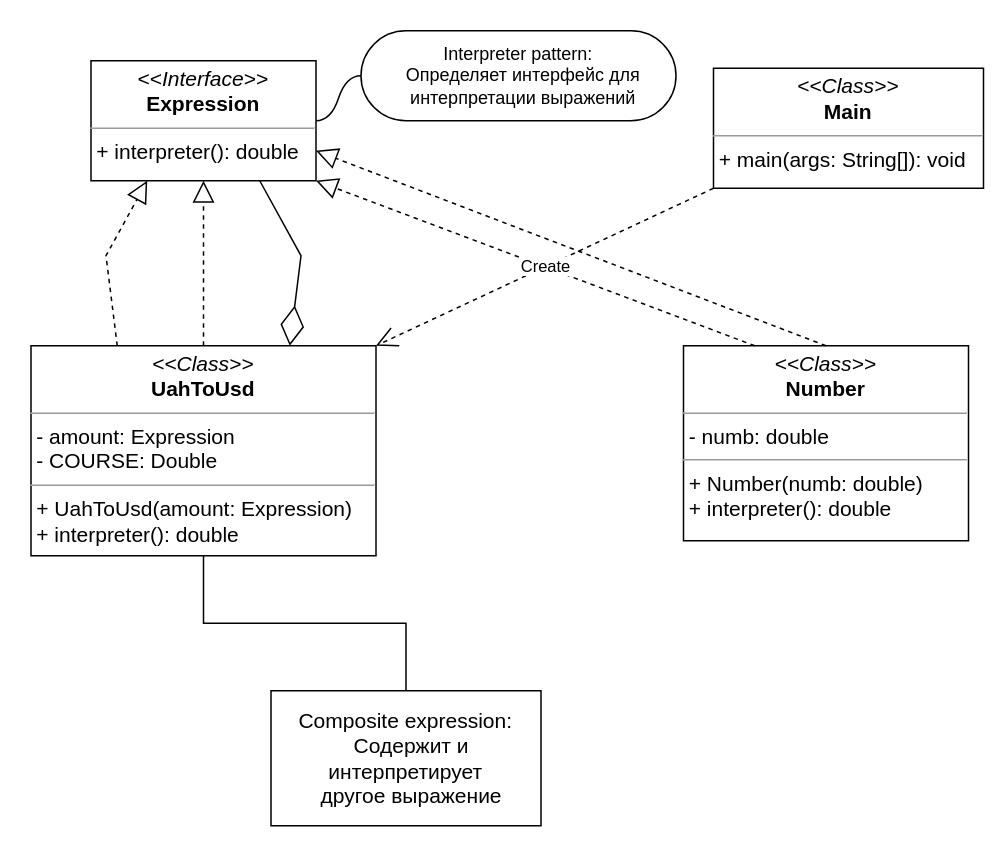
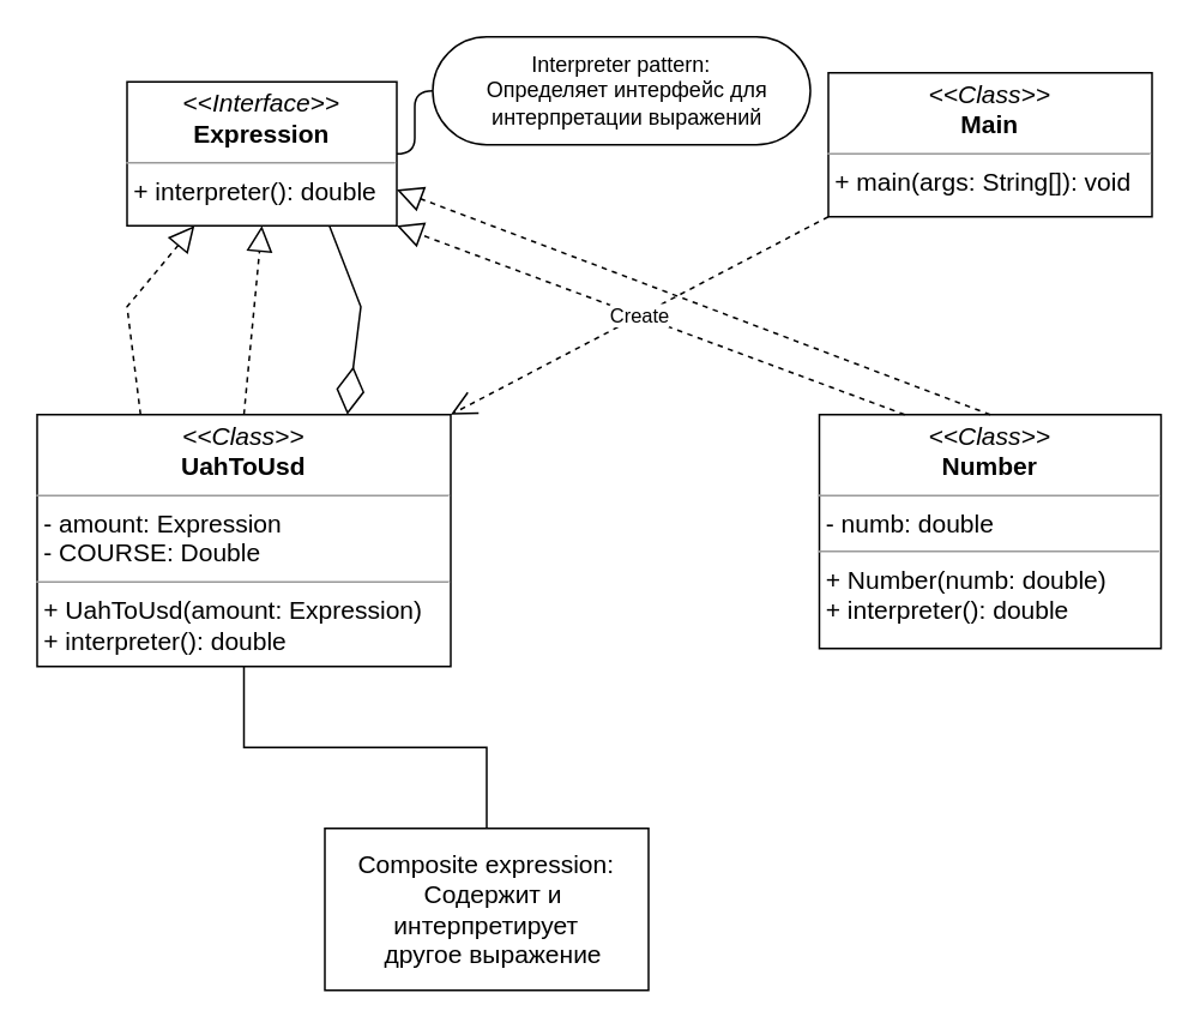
- <mxCell id="3" value="&lt;p style=&quot;margin: 4px 0px 0px; text-align: center; font-size: 14px;&quot;&gt;&lt;font style=&quot;font-size: 14px;&quot;&gt;&lt;i style=&quot;&quot;&gt;&amp;lt;&amp;lt;Interface&amp;gt;&amp;gt;&lt;/i&gt;&lt;br&gt;&lt;b style=&quot;&quot;&gt;Expression&lt;/b&gt;&lt;br&gt;&lt;/font&gt;&lt;/p&gt;&lt;hr style=&quot;font-size: 14px;&quot; size=&quot;1&quot;&gt;&lt;p style=&quot;margin: 0px 0px 0px 4px; font-size: 14px;&quot;&gt;&lt;font style=&quot;font-size: 14px;&quot;&gt;+&amp;nbsp;&lt;span style=&quot;background-color: initial;&quot;&gt;interpreter(): double&lt;/span&gt;&lt;/font&gt;&lt;br&gt;&lt;/p&gt;" style="verticalAlign=top;align=left;overflow=fill;fontSize=12;fontFamily=Helvetica;html=1;rounded=0;shadow=0;comic=0;labelBackgroundColor=none;strokeWidth=1" parent="1" vertex="1"><mxGeometry x="60" y="40" width="150" height="80" as="geometry" /></mxCell>
+ <mxCell id="3" value="&lt;p style=&quot;margin: 4px 0px 0px; text-align: center; font-size: 14px;&quot;&gt;&lt;font style=&quot;font-size: 14px;&quot;&gt;&lt;i style=&quot;&quot;&gt;&amp;lt;&amp;lt;Interface&amp;gt;&amp;gt;&lt;/i&gt;&lt;br&gt;&lt;b style=&quot;&quot;&gt;Expression&lt;/b&gt;&lt;br&gt;&lt;/font&gt;&lt;/p&gt;&lt;hr style=&quot;font-size: 14px;&quot; size=&quot;1&quot;&gt;&lt;p style=&quot;margin: 0px 0px 0px 4px; font-size: 14px;&quot;&gt;&lt;font style=&quot;font-size: 14px;&quot;&gt;+&amp;nbsp;&lt;span style=&quot;background-color: initial;&quot;&gt;interpreter(): double&lt;/span&gt;&lt;/font&gt;&lt;br&gt;&lt;/p&gt;" style="verticalAlign=top;align=left;overflow=fill;fontSize=12;fontFamily=Helvetica;html=1;rounded=0;shadow=0;comic=0;labelBackgroundColor=none;strokeWidth=1" parent="1" vertex="1"><mxGeometry x="70" y="45" width="150" height="80" as="geometry" /></mxCell>
- <mxCell id="5" value="&lt;p style=&quot;margin: 4px 0px 0px; text-align: center; font-size: 14px;&quot;&gt;&lt;font style=&quot;font-size: 14px;&quot;&gt;&lt;i style=&quot;&quot;&gt;&amp;lt;&amp;lt;Class&amp;gt;&amp;gt;&lt;/i&gt;&lt;br&gt;&lt;b style=&quot;&quot;&gt;Main&lt;/b&gt;&lt;/font&gt;&lt;/p&gt;&lt;hr style=&quot;font-size: 14px;&quot; size=&quot;1&quot;&gt;&lt;p style=&quot;margin: 0px 0px 0px 4px; font-size: 14px;&quot;&gt;&lt;font style=&quot;font-size: 14px;&quot;&gt;+&amp;nbsp;&lt;span style=&quot;background-color: initial;&quot;&gt;main(args: String[]): void&lt;/span&gt;&lt;/font&gt;&lt;/p&gt;" style="verticalAlign=top;align=left;overflow=fill;fontSize=12;fontFamily=Helvetica;html=1;rounded=0;shadow=0;comic=0;labelBackgroundColor=none;strokeWidth=1" vertex="1" parent="1"><mxGeometry x="475" y="45" width="180" height="80" as="geometry" /></mxCell>
+ <mxCell id="5" value="&lt;p style=&quot;margin: 4px 0px 0px; text-align: center; font-size: 14px;&quot;&gt;&lt;font style=&quot;font-size: 14px;&quot;&gt;&lt;i style=&quot;&quot;&gt;&amp;lt;&amp;lt;Class&amp;gt;&amp;gt;&lt;/i&gt;&lt;br&gt;&lt;b style=&quot;&quot;&gt;Main&lt;/b&gt;&lt;/font&gt;&lt;/p&gt;&lt;hr style=&quot;font-size: 14px;&quot; size=&quot;1&quot;&gt;&lt;p style=&quot;margin: 0px 0px 0px 4px; font-size: 14px;&quot;&gt;&lt;font style=&quot;font-size: 14px;&quot;&gt;+&amp;nbsp;&lt;span style=&quot;background-color: initial;&quot;&gt;main(args: String[]): void&lt;/span&gt;&lt;/font&gt;&lt;/p&gt;" style="verticalAlign=top;align=left;overflow=fill;fontSize=12;fontFamily=Helvetica;html=1;rounded=0;shadow=0;comic=0;labelBackgroundColor=none;strokeWidth=1" vertex="1" parent="1"><mxGeometry x="460" y="40" width="180" height="80" as="geometry" /></mxCell>
